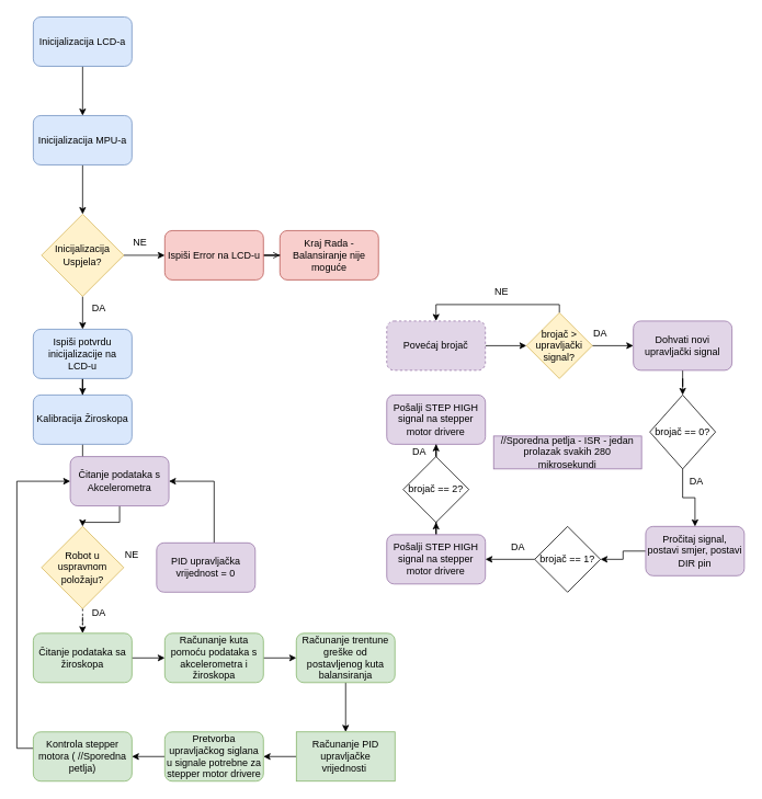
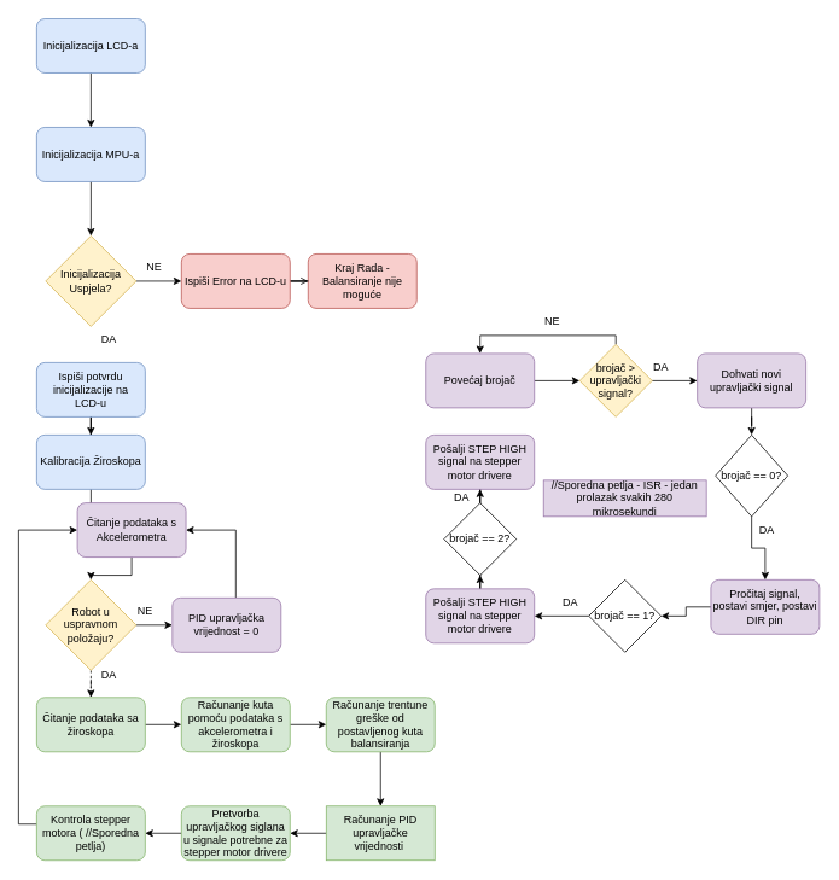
- <mxCell id="7" style="edgeStyle=orthogonalEdgeStyle;rounded=0;orthogonalLoop=1;jettySize=auto;html=1;entryX=0.5;entryY=0;entryDx=0;entryDy=0;" parent="1" source="8" target="14" edge="1"><mxGeometry relative="1" as="geometry" /></mxCell>
- <mxCell id="44" value="Povećaj brojač" style="rounded=1;whiteSpace=wrap;html=1;fontSize=12;fillColor=#e1d5e7;strokeColor=#9673a6;dashed=1;" parent="1" vertex="1"><mxGeometry x="470" y="390" width="120" height="60" as="geometry" /></mxCell>
+ <mxCell id="44" value="Povećaj brojač" style="rounded=1;whiteSpace=wrap;html=1;fontSize=12;fillColor=#e1d5e7;strokeColor=#9673a6;" parent="1" vertex="1"><mxGeometry x="470" y="390" width="120" height="60" as="geometry" /></mxCell>
+ <mxCell id="20" style="edgeStyle=orthogonalEdgeStyle;rounded=0;orthogonalLoop=1;jettySize=auto;html=1;entryX=0;entryY=0.5;entryDx=0;entryDy=0;" parent="1" source="22" target="24" edge="1"><mxGeometry relative="1" as="geometry" /></mxCell>
